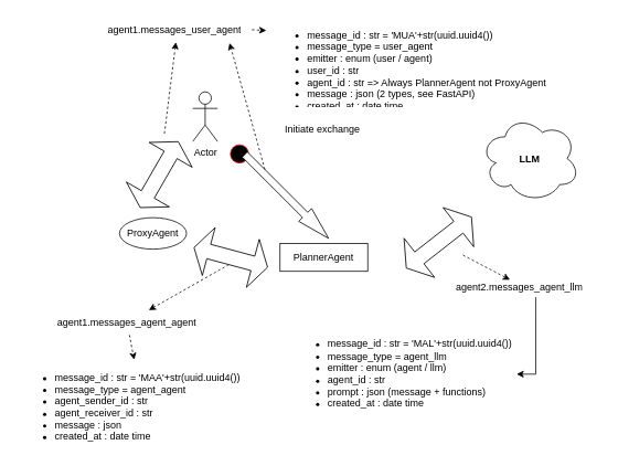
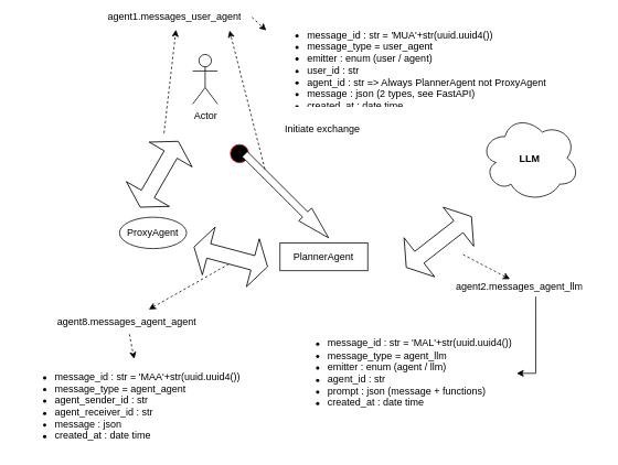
- <mxCell id="6" value="agent1.messages_user_agent" style="text;strokeColor=none;fillColor=none;align=left;verticalAlign=middle;spacingLeft=4;spacingRight=4;overflow=hidden;points=[[0,0.5],[1,0.5]];portConstraint=eastwest;rotatable=0;whiteSpace=wrap;html=1;" vertex="1" parent="1"><mxGeometry x="124" width="180" height="30" as="geometry" y="20" /></mxCell>
+ <mxCell id="6" value="agent1.messages_user_agent" style="text;strokeColor=none;fillColor=none;align=left;verticalAlign=middle;spacingLeft=4;spacingRight=4;overflow=hidden;points=[[0,0.5],[1,0.5]];portConstraint=eastwest;rotatable=0;whiteSpace=wrap;html=1;" vertex="1" parent="1"><mxGeometry x="124" y="5" width="180" height="30" as="geometry" /></mxCell>
- <mxCell id="2" value="Actor" style="shape=umlActor;verticalLabelPosition=bottom;verticalAlign=top;html=1;outlineConnect=0;" vertex="1" parent="1"><mxGeometry x="232.5" y="110" width="30" height="60" as="geometry" /></mxCell>
+ <mxCell id="2" value="Actor" style="shape=umlActor;verticalLabelPosition=bottom;verticalAlign=top;html=1;outlineConnect=0;" vertex="1" parent="1"><mxGeometry x="232.5" y="65" width="30" height="60" as="geometry" /></mxCell>
- <mxCell id="9" value="agent1.messages_agent_agent" style="text;strokeColor=none;fillColor=none;align=left;verticalAlign=middle;spacingLeft=4;spacingRight=4;overflow=hidden;points=[[0,0.5],[1,0.5]];portConstraint=eastwest;rotatable=0;whiteSpace=wrap;html=1;" vertex="1" parent="1"><mxGeometry x="63" y="373.65" width="180" height="30" as="geometry" /></mxCell>
+ <mxCell id="9" value="agent8.messages_agent_agent" style="text;strokeColor=none;fillColor=none;align=left;verticalAlign=middle;spacingLeft=4;spacingRight=4;overflow=hidden;points=[[0,0.5],[1,0.5]];portConstraint=eastwest;rotatable=0;whiteSpace=wrap;html=1;" vertex="1" parent="1"><mxGeometry x="63" y="373.65" width="180" height="30" as="geometry" /></mxCell>
